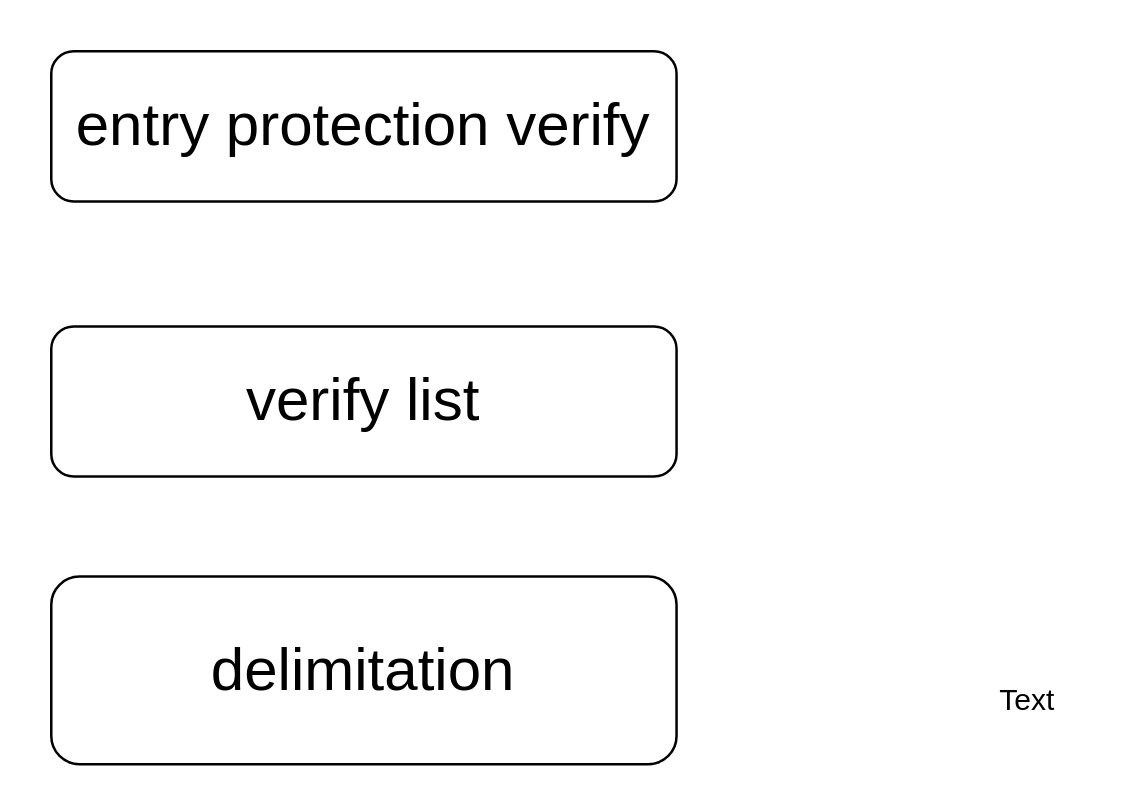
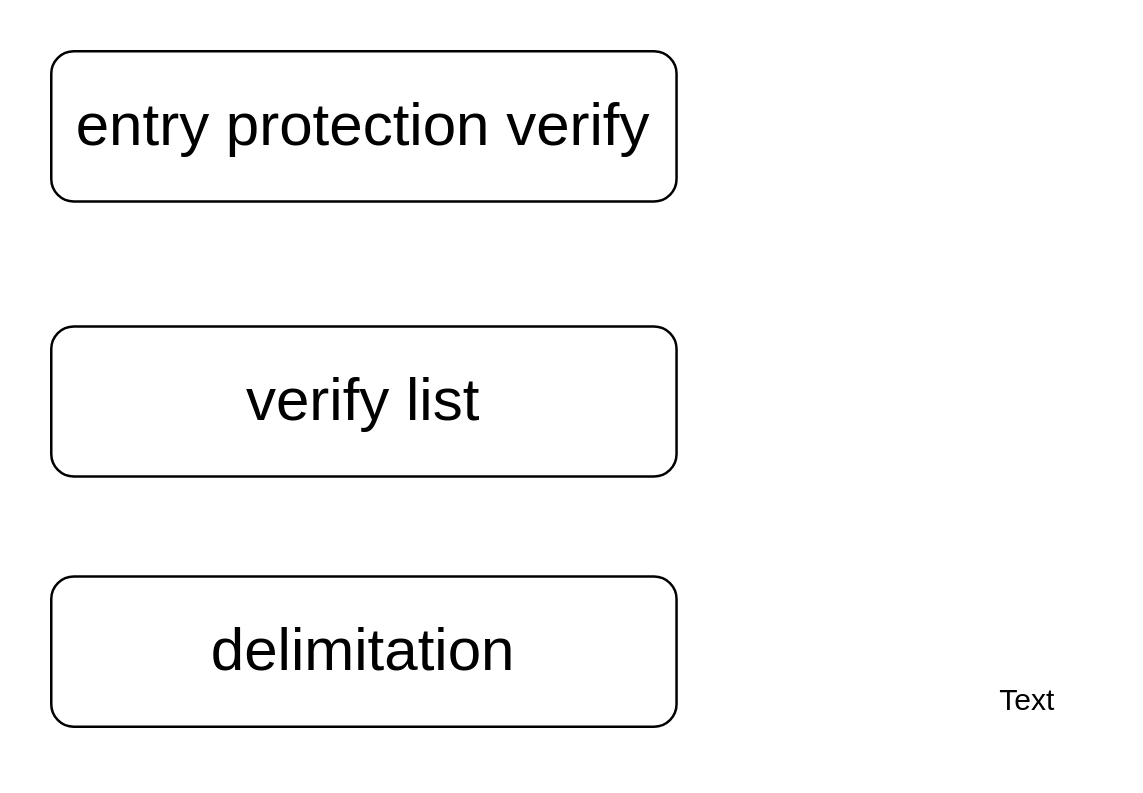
- <mxCell id="4" value="&lt;font style=&quot;font-size: 24px;&quot;&gt;delimitation&lt;/font&gt;" style="rounded=1;whiteSpace=wrap;html=1;" parent="1" vertex="1"><mxGeometry x="20" y="230" width="250" height="75" as="geometry" /></mxCell>
+ <mxCell id="4" value="&lt;font style=&quot;font-size: 24px;&quot;&gt;delimitation&lt;/font&gt;" style="rounded=1;whiteSpace=wrap;html=1;" parent="1" vertex="1"><mxGeometry x="20" y="230" width="250" height="60" as="geometry" /></mxCell>
